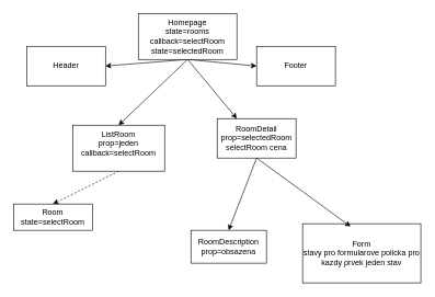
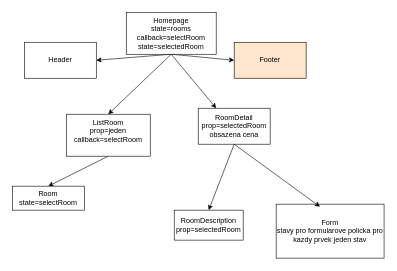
- <mxCell id="8" value="Footer" style="rounded=0;whiteSpace=wrap;html=1;" vertex="1" parent="1"><mxGeometry x="390" y="70" width="120" height="60" as="geometry" /></mxCell>
+ <mxCell id="8" value="Footer" style="rounded=0;whiteSpace=wrap;html=1;fillColor=#ffe6cc;" vertex="1" parent="1"><mxGeometry x="390" y="70" width="120" height="60" as="geometry" /></mxCell>
- <mxCell id="13" value="RoomDetail&lt;div&gt;prop=selectedRoom&lt;/div&gt;&lt;div&gt;selectRoom cena&lt;/div&gt;" style="rounded=0;whiteSpace=wrap;html=1;" vertex="1" parent="1"><mxGeometry x="330" y="180" width="120" height="60" as="geometry" /></mxCell>
+ <mxCell id="13" value="RoomDetail&lt;div&gt;prop=selectedRoom&lt;/div&gt;&lt;div&gt;obsazena cena&lt;/div&gt;" style="rounded=0;whiteSpace=wrap;html=1;" vertex="1" parent="1"><mxGeometry x="330" y="180" width="120" height="60" as="geometry" /></mxCell>
- <mxCell id="9" style="edgeStyle=none;html=1;exitX=0.5;exitY=1;exitDx=0;exitDy=0;entryX=0.5;entryY=0;entryDx=0;entryDy=0;dashed=1;" edge="1" parent="1" source="10" target="11"><mxGeometry relative="1" as="geometry" /></mxCell>
+ <mxCell id="9" style="edgeStyle=none;html=1;exitX=0.5;exitY=1;exitDx=0;exitDy=0;entryX=0.5;entryY=0;entryDx=0;entryDy=0;" edge="1" parent="1" source="10" target="11"><mxGeometry relative="1" as="geometry" /></mxCell>
- <mxCell id="7" value="RoomDescription&lt;div&gt;prop=obsazena&lt;/div&gt;" style="rounded=0;whiteSpace=wrap;html=1;" vertex="1" parent="1"><mxGeometry x="290" y="350" width="115" height="50" as="geometry" /></mxCell>
+ <mxCell id="7" value="RoomDescription&lt;div&gt;prop=selectedRoom&lt;/div&gt;" style="rounded=0;whiteSpace=wrap;html=1;" vertex="1" parent="1"><mxGeometry x="290" y="350" width="115" height="50" as="geometry" /></mxCell>
